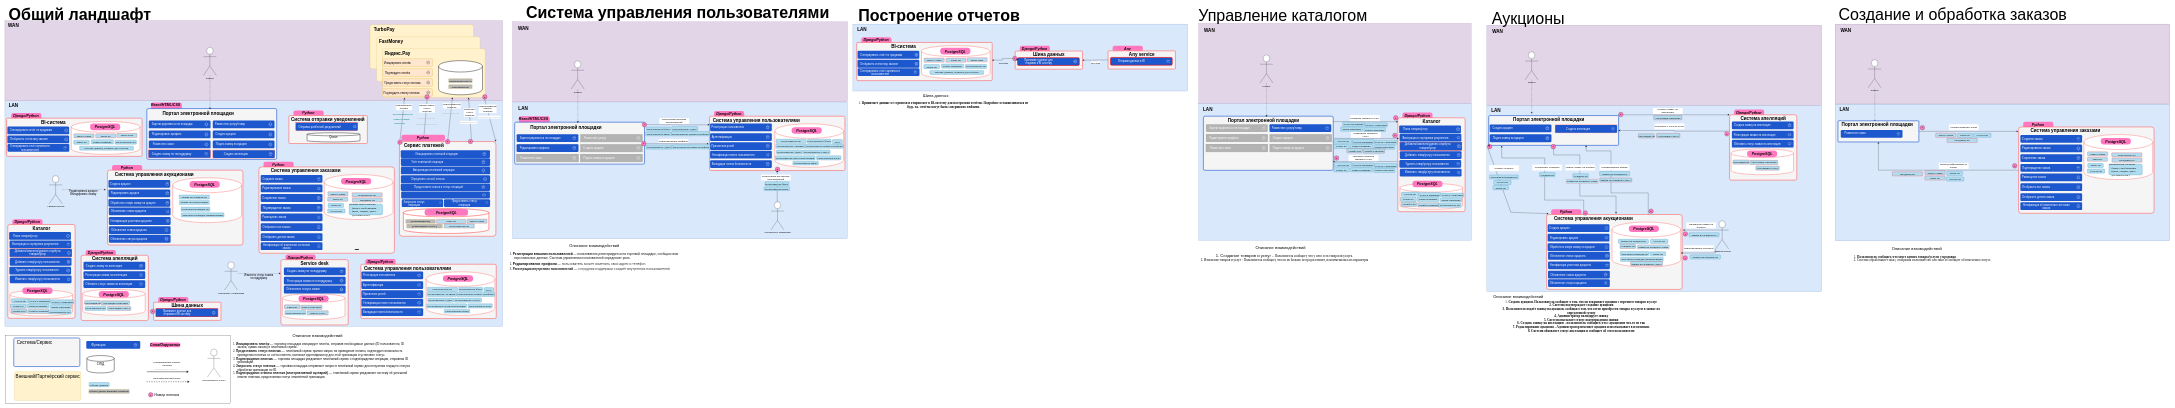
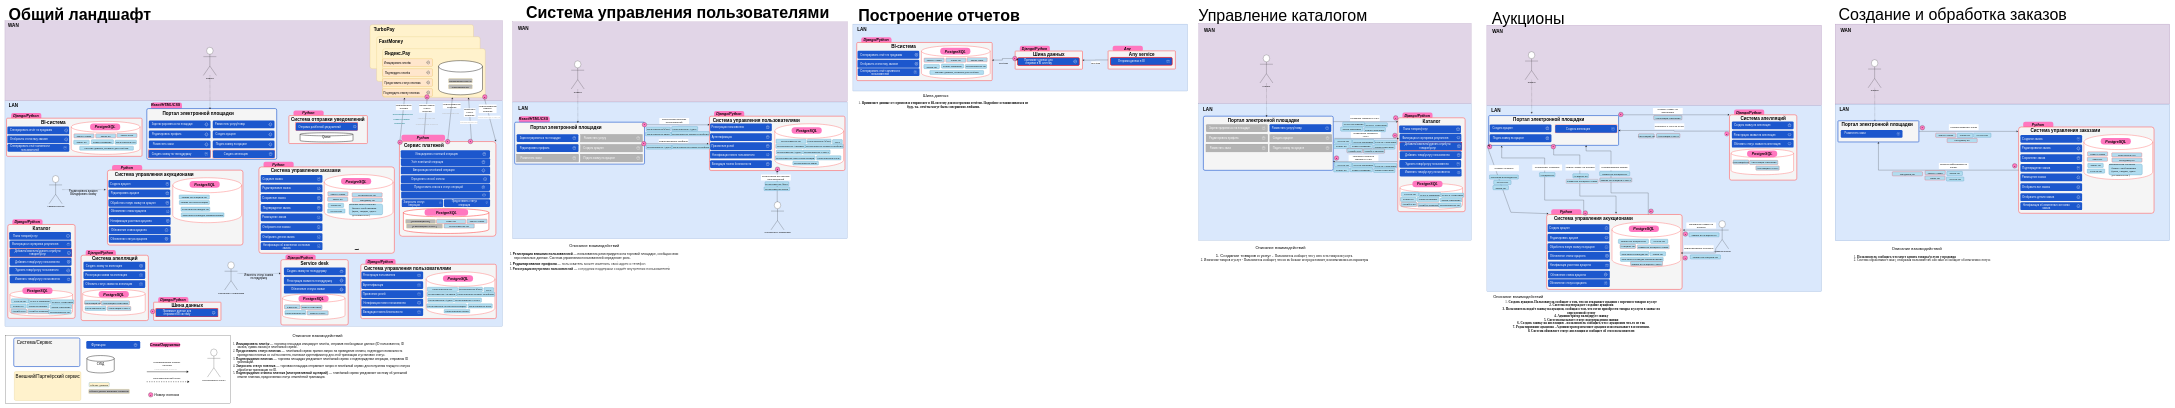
- <mxCell id="291" value="&lt;span style=&quot;font-size: 14px;&quot;&gt;Queue&lt;/span&gt;" style="strokeWidth=2;html=1;shape=mxgraph.flowchart.database;whiteSpace=wrap;rounded=1;movable=1;resizable=1;rotatable=1;deletable=1;editable=1;locked=0;connectable=1;" parent="285" vertex="1"><mxGeometry x="91" y="117" width="265" height="46" as="geometry" /></mxCell>
+ <mxCell id="291" value="&lt;span style=&quot;font-size: 14px;&quot;&gt;Queue&lt;/span&gt;" style="strokeWidth=2;html=1;shape=mxgraph.flowchart.database;whiteSpace=wrap;rounded=1;movable=1;resizable=1;rotatable=1;deletable=1;editable=1;locked=0;connectable=1;" parent="285" vertex="1"><mxGeometry x="56" y="117" width="265" height="46" as="geometry" /></mxCell>
- <mxCell id="358" value="Обновление статуса заявки" style="text;html=1;align=center;verticalAlign=middle;whiteSpace=wrap;rounded=1;fontSize=13;fontColor=#FFFFFF;strokeColor=none;" parent="355" vertex="1"><mxGeometry x="8" y="4" width="176" height="30" as="geometry" /></mxCell>
+ <mxCell id="358" value="Обновление статуса заявки" style="text;html=1;align=center;verticalAlign=middle;whiteSpace=wrap;rounded=1;fontSize=13;fontColor=#FFFFFF;strokeColor=none;" parent="355" vertex="1"><mxGeometry x="33" y="4" width="176" height="30" as="geometry" /></mxCell>
- <mxCell id="48" value="&lt;p style=&quot;margin: 0px 0px 0px 13px; text-indent: -13px; font-variant-numeric: normal; font-variant-east-asian: normal; font-variant-alternates: normal; font-kerning: auto; font-optical-sizing: auto; font-feature-settings: normal; font-variation-settings: normal; font-variant-position: normal; font-stretch: normal; font-size: 14px; line-height: normal; color: rgb(14, 14, 14); text-align: start;&quot; class=&quot;p1&quot;&gt;&lt;font face=&quot;Times New Roman&quot;&gt;Объект данных&lt;/font&gt;&lt;/p&gt;" style="rounded=1;whiteSpace=wrap;html=1;fillColor=#b1ddf0;strokeColor=#10739e;" parent="1" vertex="1"><mxGeometry x="441" y="1887" width="101" height="21" as="geometry" /></mxCell>
+ <mxCell id="48" value="&lt;p style=&quot;margin: 0px 0px 0px 13px; text-indent: -13px; font-variant-numeric: normal; font-variant-east-asian: normal; font-variant-alternates: normal; font-kerning: auto; font-optical-sizing: auto; font-feature-settings: normal; font-variation-settings: normal; font-variant-position: normal; font-stretch: normal; font-size: 14px; line-height: normal; color: rgb(14, 14, 14); text-align: start;&quot; class=&quot;p1&quot;&gt;&lt;font face=&quot;Times New Roman&quot;&gt;Объект данных&lt;/font&gt;&lt;/p&gt;" style="rounded=1;whiteSpace=wrap;html=1;fillColor=#fff2cc;strokeColor=#10739e;" parent="1" vertex="1"><mxGeometry x="441" y="1887" width="101" height="21" as="geometry" /></mxCell>
